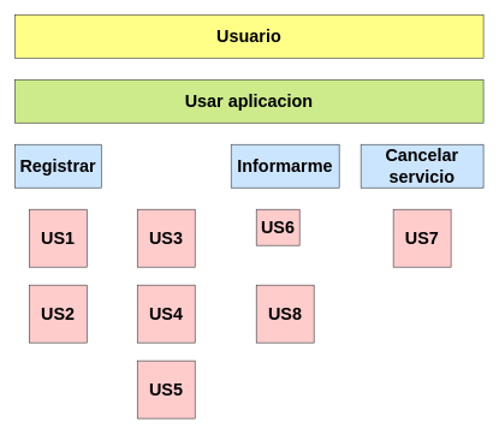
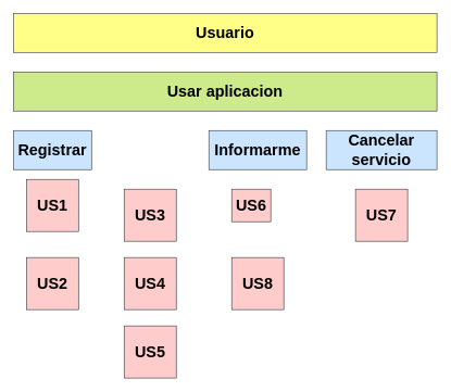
- <mxCell id="7" value="&lt;h1&gt;US1&lt;/h1&gt;" style="whiteSpace=wrap;html=1;aspect=fixed;fillColor=#ffcccc;strokeColor=#36393d;" vertex="1" parent="1"><mxGeometry x="40" y="290" width="80" height="80" as="geometry" /></mxCell>
+ <mxCell id="7" value="&lt;h1&gt;US1&lt;/h1&gt;" style="whiteSpace=wrap;html=1;aspect=fixed;fillColor=#ffcccc;strokeColor=#36393d;" vertex="1" parent="1"><mxGeometry x="40" y="275" width="80" height="80" as="geometry" /></mxCell>
